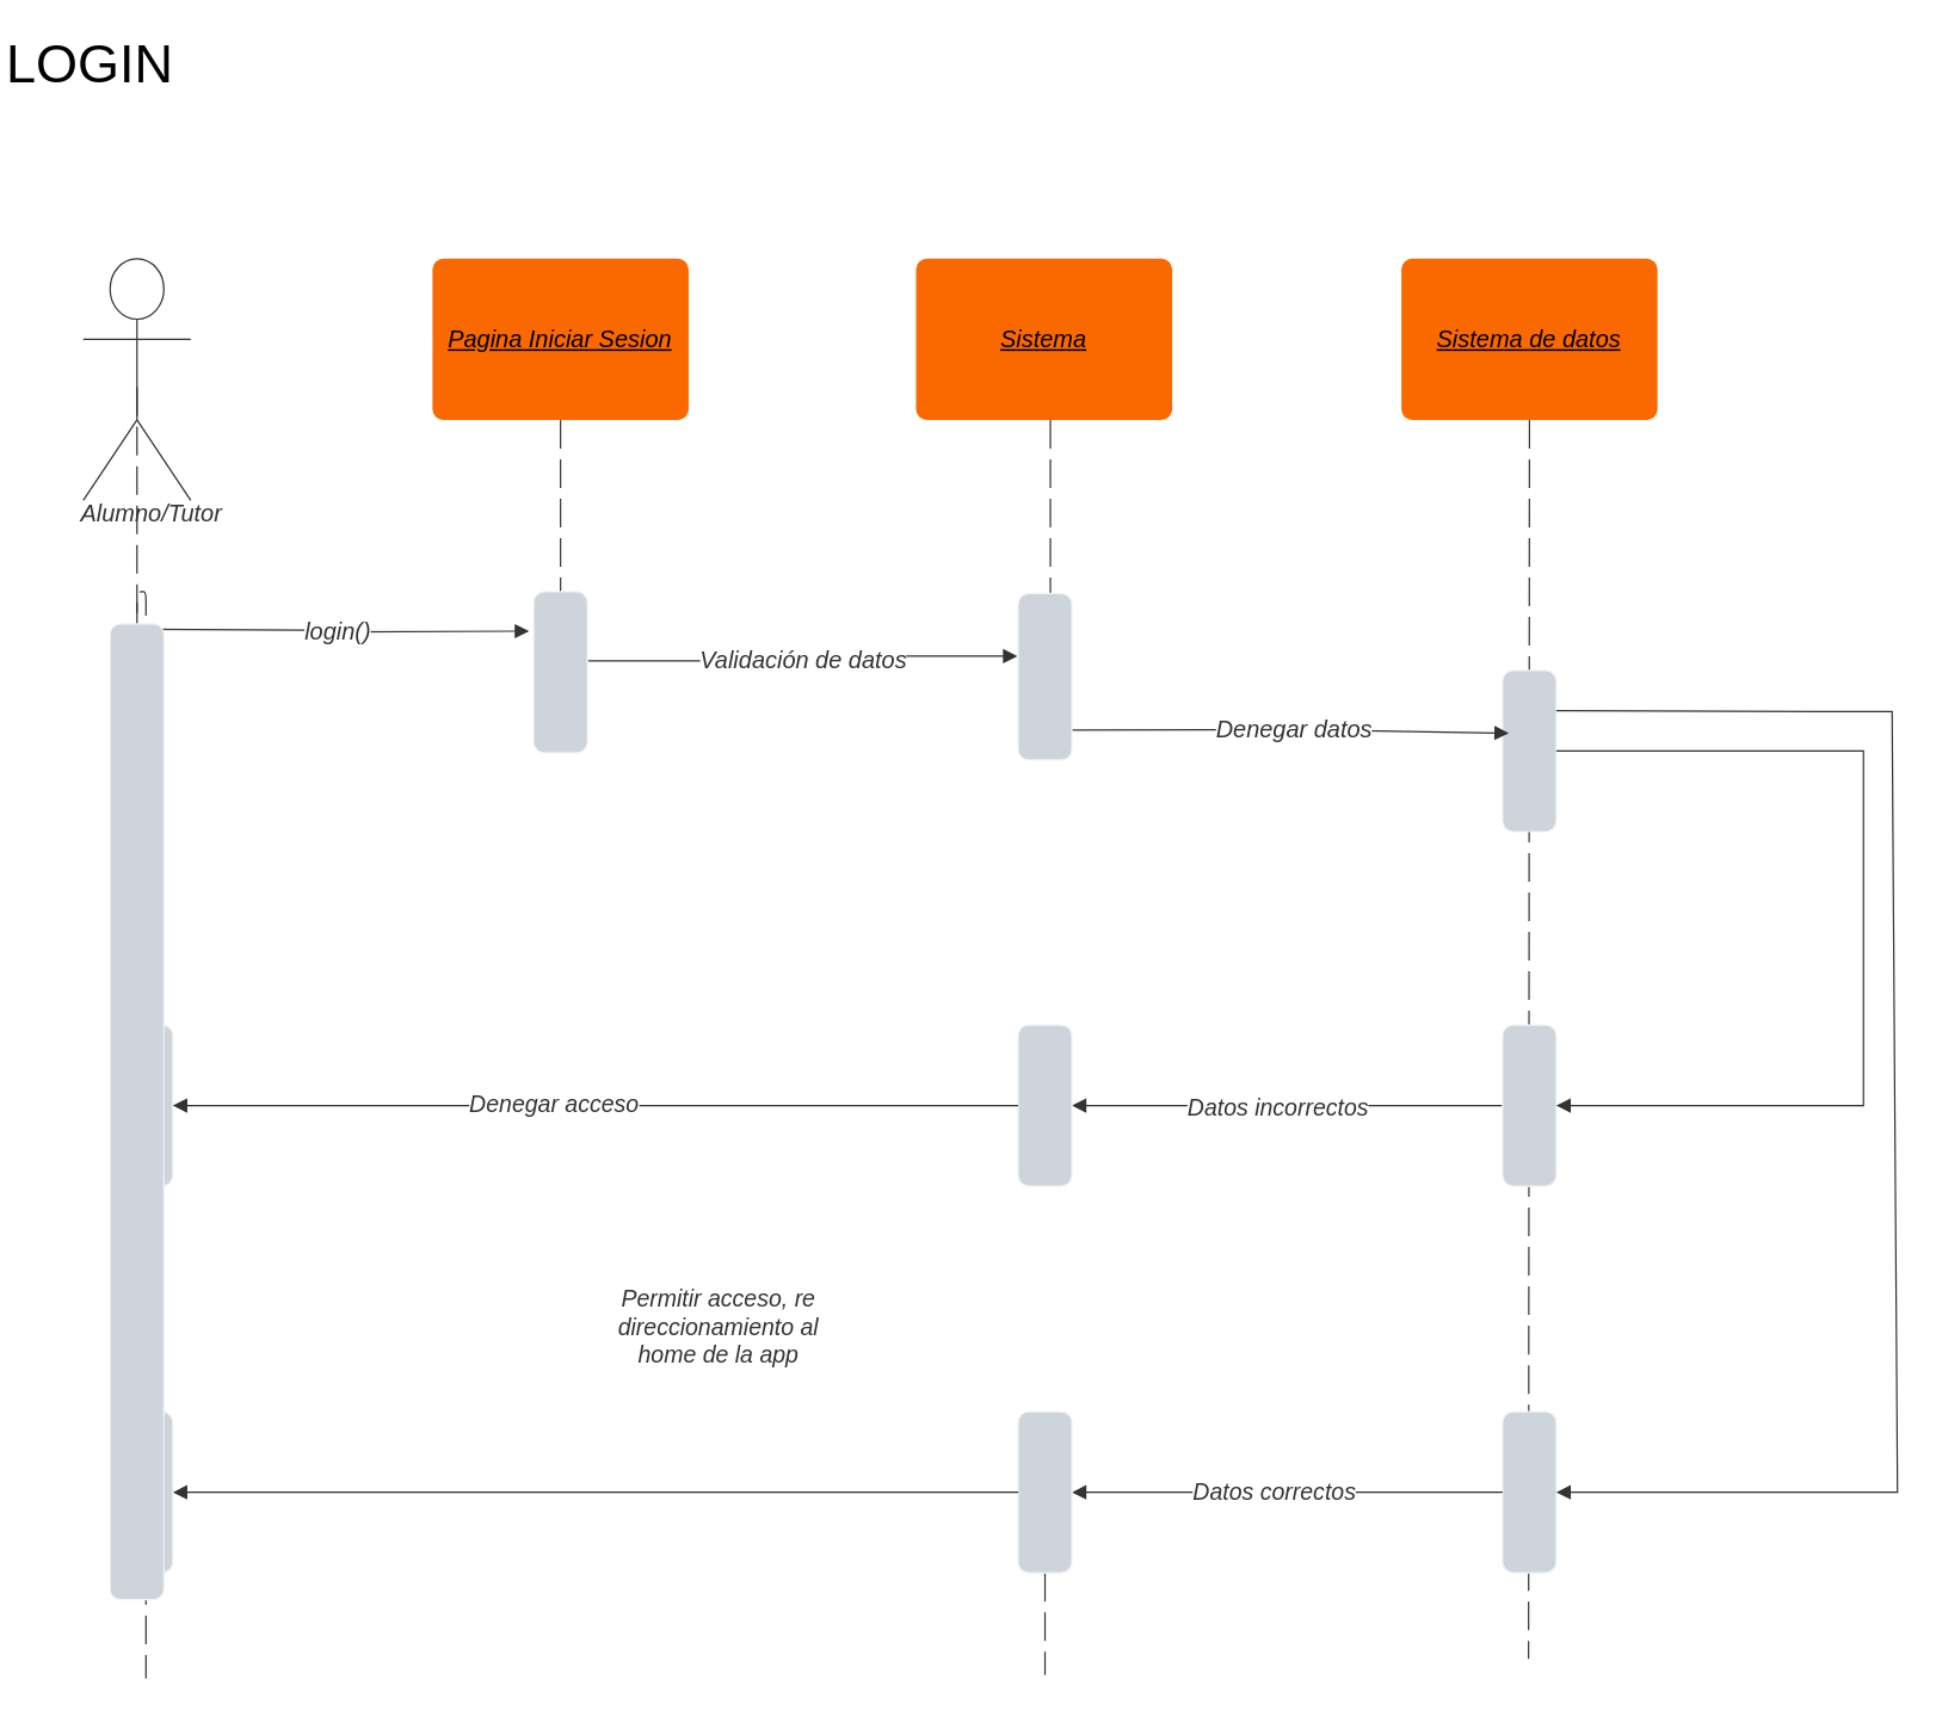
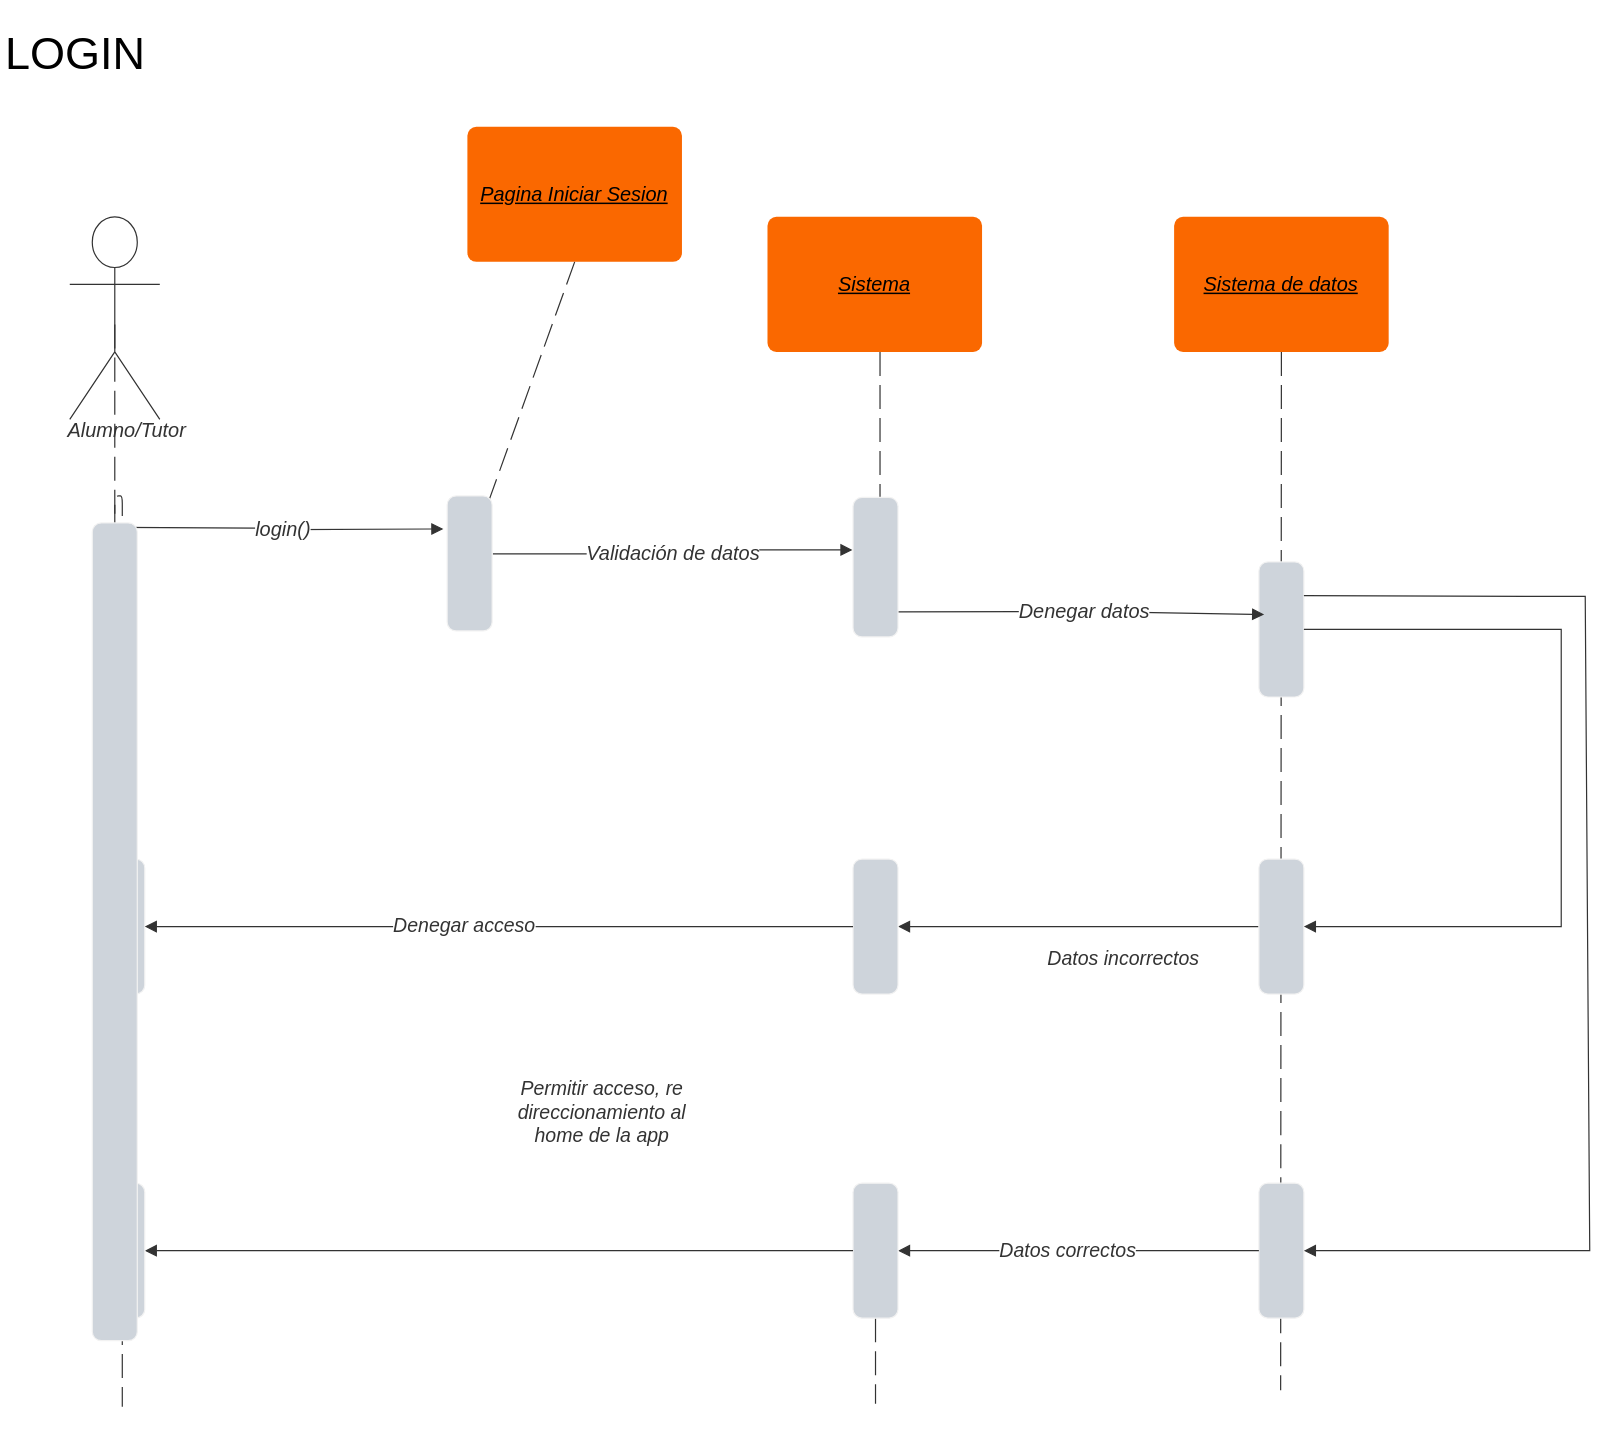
- <mxCell id="5" value="Pagina Iniciar Sesion" style="html=1;overflow=block;blockSpacing=1;whiteSpace=wrap;fontSize=13.3;fontColor=#000000;fontStyle=6;align=center;spacing=0;strokeOpacity=0;fillOpacity=100;rounded=1;absoluteArcSize=1;arcSize=12;fillColor=#fa6800;strokeWidth=0.8;strokeColor=#C73500;" vertex="1" parent="1"><mxGeometry x="241" y="144" width="143" height="90" as="geometry" /></mxCell>
+ <mxCell id="5" value="Pagina Iniciar Sesion" style="html=1;overflow=block;blockSpacing=1;whiteSpace=wrap;fontSize=13.3;fontColor=#000000;fontStyle=6;align=center;spacing=0;strokeOpacity=0;fillOpacity=100;rounded=1;absoluteArcSize=1;arcSize=12;fillColor=#fa6800;strokeWidth=0.8;strokeColor=#C73500;" vertex="1" parent="1"><mxGeometry x="311" y="84" width="143" height="90" as="geometry" /></mxCell>
- <mxCell id="16" value="&lt;div style=&quot;text-align: center;&quot;&gt;&lt;font color=&quot;#333333&quot;&gt;&lt;span style=&quot;font-size: 13px; background-color: rgb(255, 255, 255);&quot;&gt;&lt;i&gt;Datos incorrectos&lt;/i&gt;&lt;/span&gt;&lt;/font&gt;&lt;/div&gt;&lt;div style=&quot;text-align: center;&quot;&gt;&lt;font color=&quot;#333333&quot;&gt;&lt;span style=&quot;font-size: 13px; background-color: rgb(255, 255, 255);&quot;&gt;&lt;i&gt;&lt;br&gt;&lt;/i&gt;&lt;/span&gt;&lt;/font&gt;&lt;/div&gt;" style="text;whiteSpace=wrap;html=1;" vertex="1" parent="1"><mxGeometry x="661" y="604" width="128" height="38" as="geometry" /></mxCell>
+ <mxCell id="16" value="&lt;div style=&quot;text-align: center;&quot;&gt;&lt;font color=&quot;#333333&quot;&gt;&lt;span style=&quot;font-size: 13px; background-color: rgb(255, 255, 255);&quot;&gt;&lt;i&gt;Datos incorrectos&lt;/i&gt;&lt;/span&gt;&lt;/font&gt;&lt;/div&gt;&lt;div style=&quot;text-align: center;&quot;&gt;&lt;font color=&quot;#333333&quot;&gt;&lt;span style=&quot;font-size: 13px; background-color: rgb(255, 255, 255);&quot;&gt;&lt;i&gt;&lt;br&gt;&lt;/i&gt;&lt;/span&gt;&lt;/font&gt;&lt;/div&gt;" style="text;whiteSpace=wrap;html=1;" vertex="1" parent="1"><mxGeometry x="696" y="624" width="128" height="38" as="geometry" /></mxCell>
